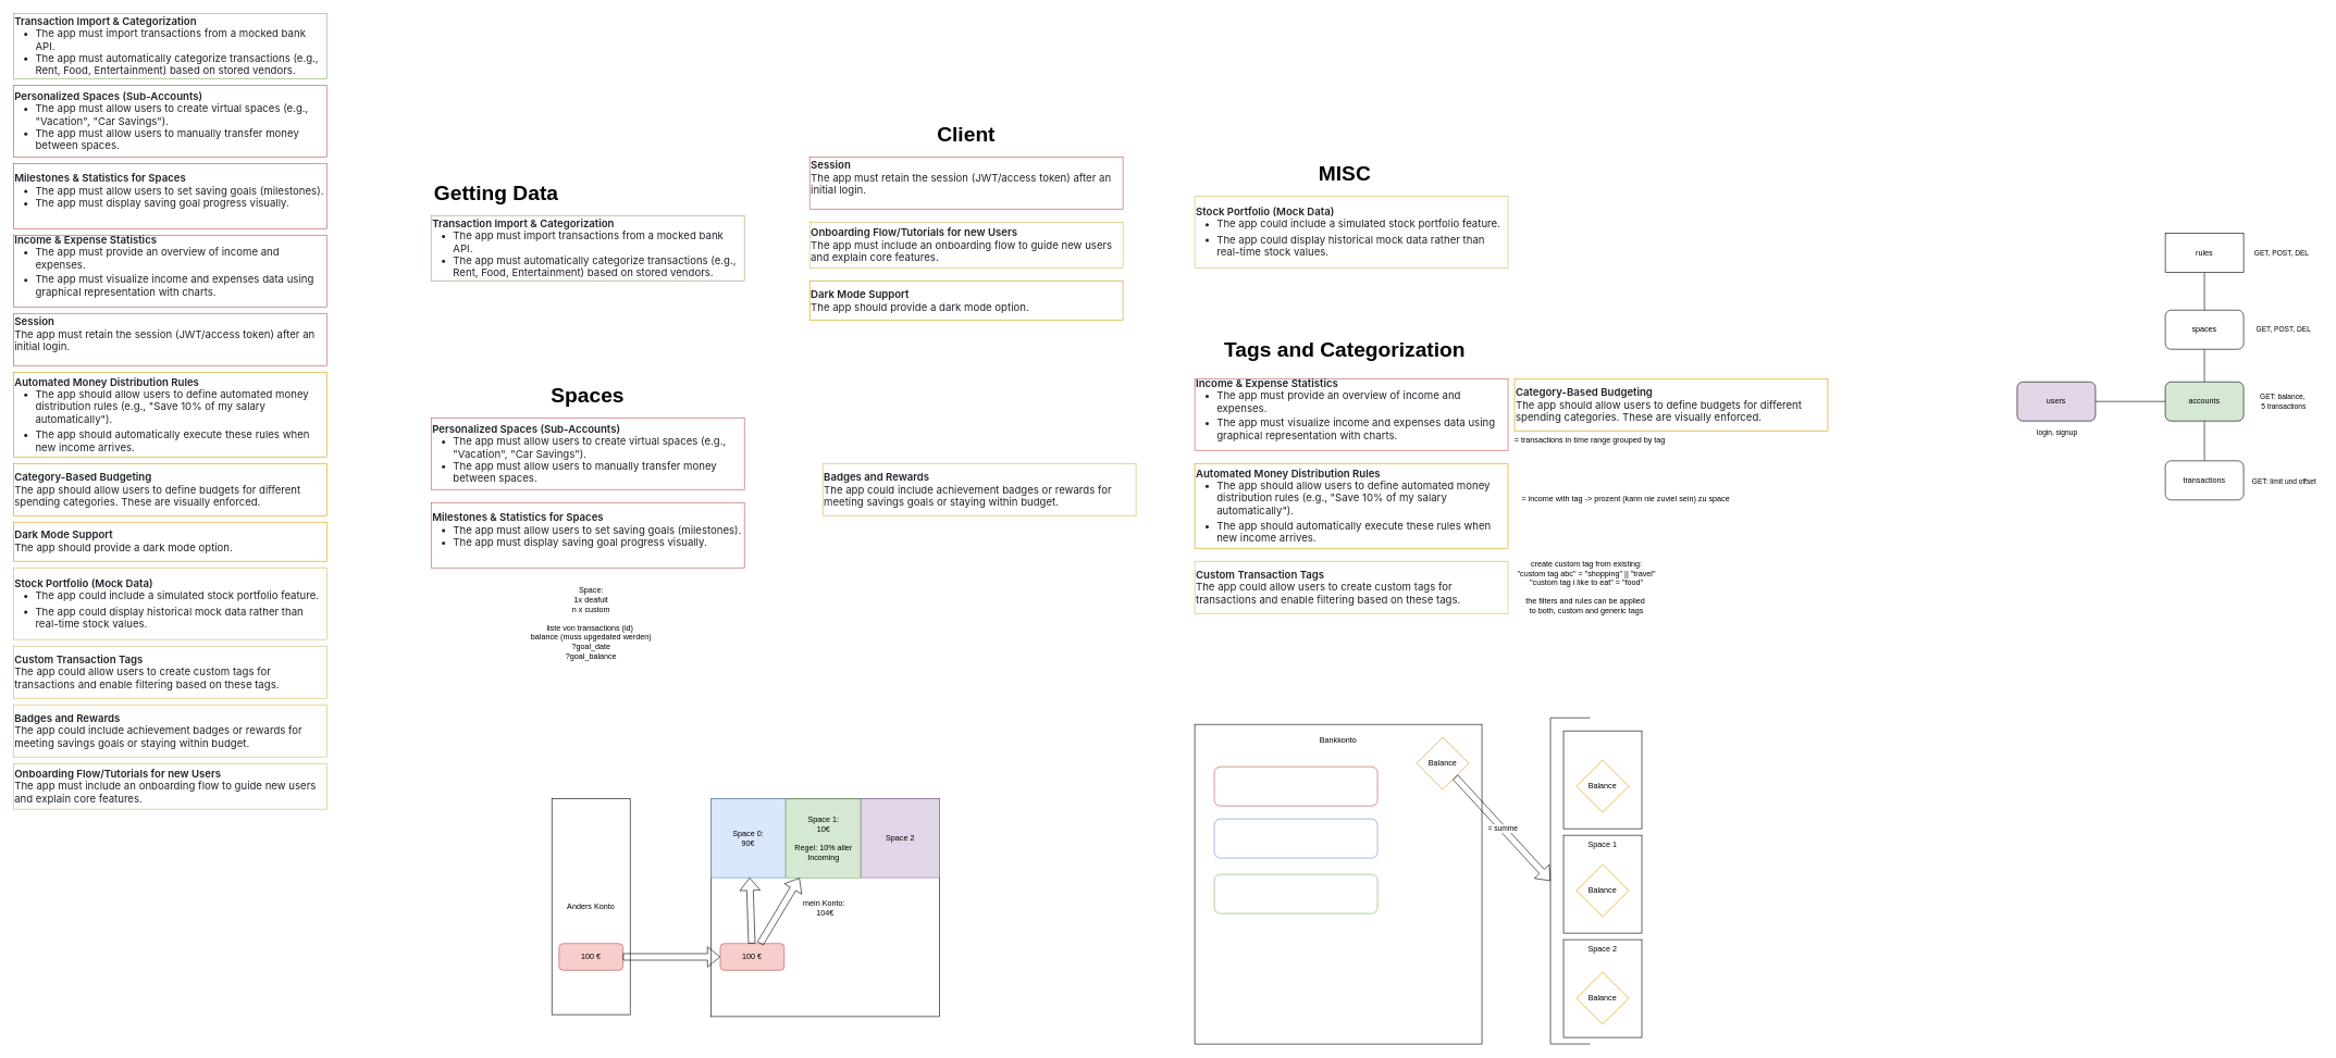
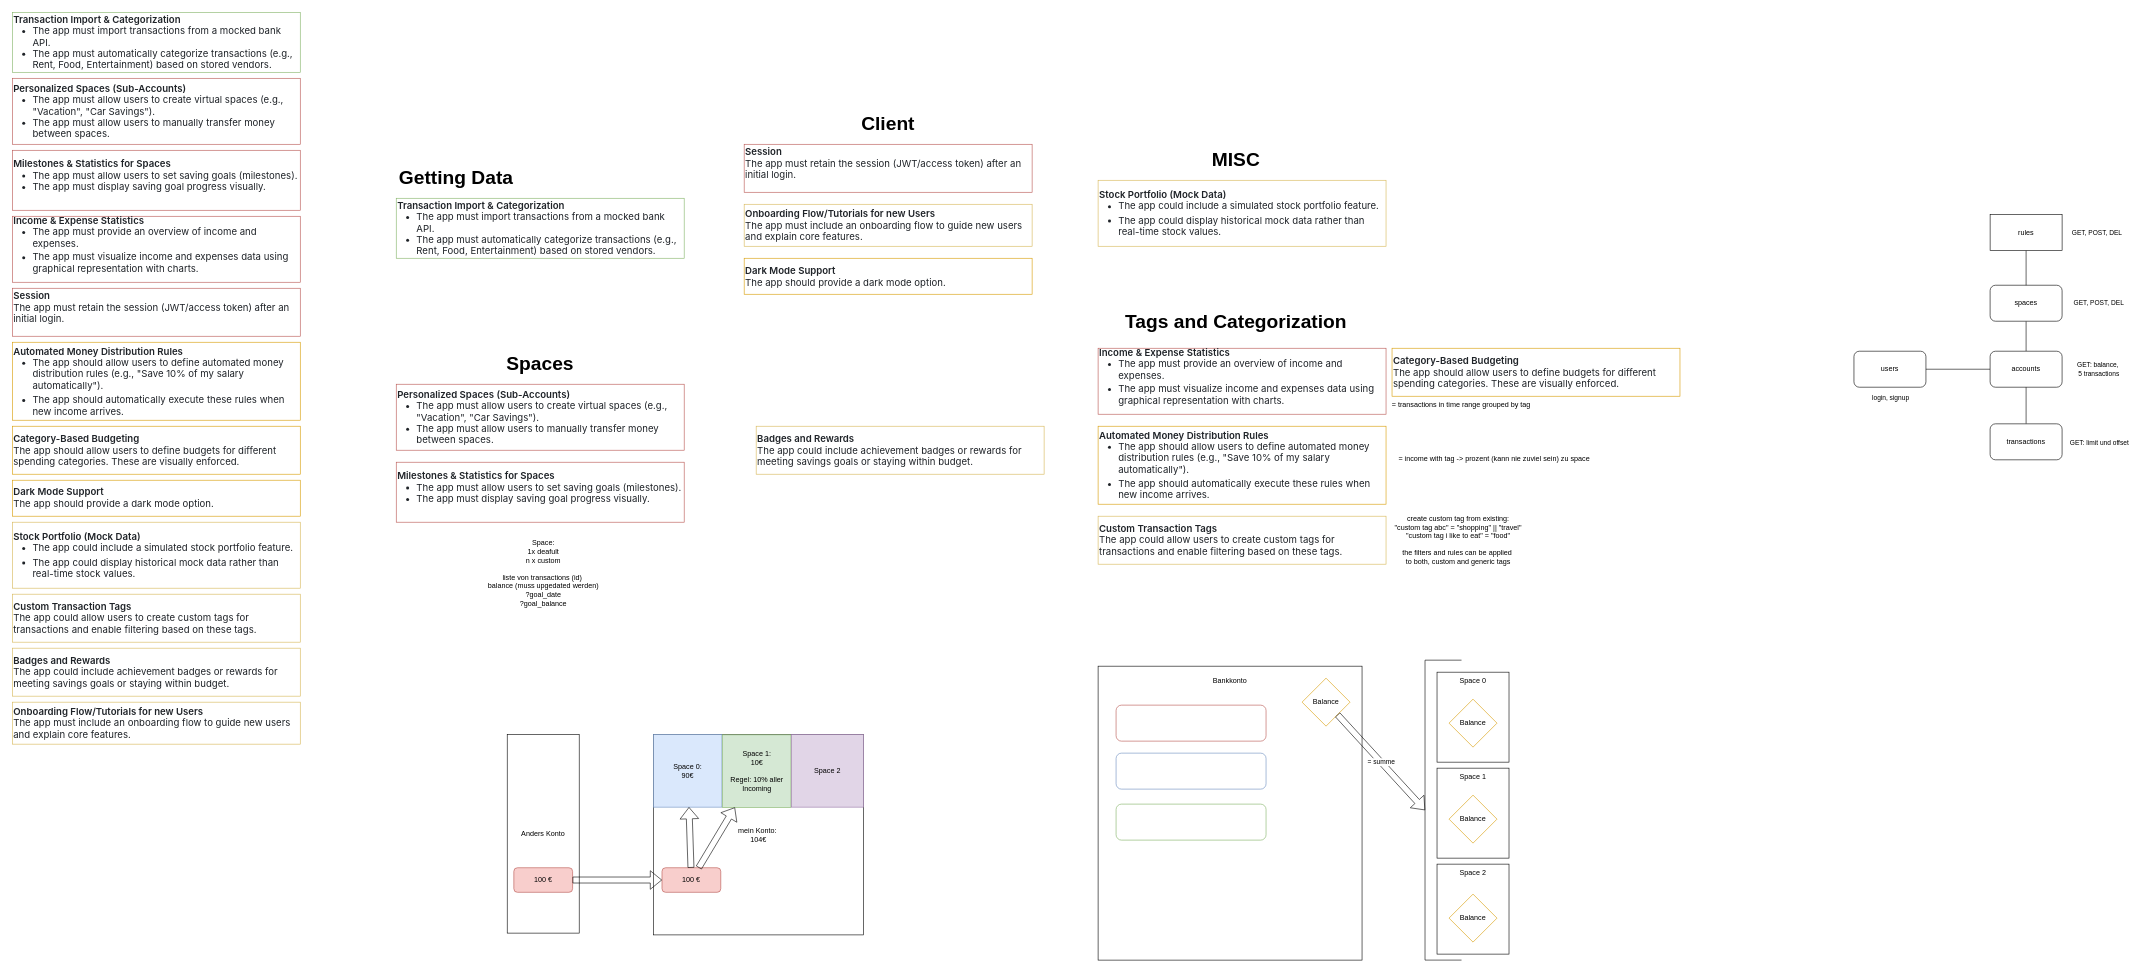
- <mxCell id="62" value="users" style="rounded=1;whiteSpace=wrap;html=1;fillColor=#e1d5e7;" vertex="1" parent="1"><mxGeometry x="3090" y="585" width="120" height="60" as="geometry" /></mxCell>
+ <mxCell id="62" value="users" style="rounded=1;whiteSpace=wrap;html=1;" vertex="1" parent="1"><mxGeometry x="3090" y="585" width="120" height="60" as="geometry" /></mxCell>
- <mxCell id="65" value="accounts" style="rounded=1;whiteSpace=wrap;html=1;fillColor=#d5e8d4;" vertex="1" parent="1"><mxGeometry x="3317" y="585" width="120" height="60" as="geometry" /></mxCell>
+ <mxCell id="65" value="accounts" style="rounded=1;whiteSpace=wrap;html=1;" vertex="1" parent="1"><mxGeometry x="3317" y="585" width="120" height="60" as="geometry" /></mxCell>
+ <mxCell id="45" value="Space 0" style="text;html=1;align=center;verticalAlign=middle;whiteSpace=wrap;rounded=0;fillColor=none;" vertex="1" parent="1"><mxGeometry x="2425" y="1120" width="60" height="30" as="geometry" /></mxCell>
